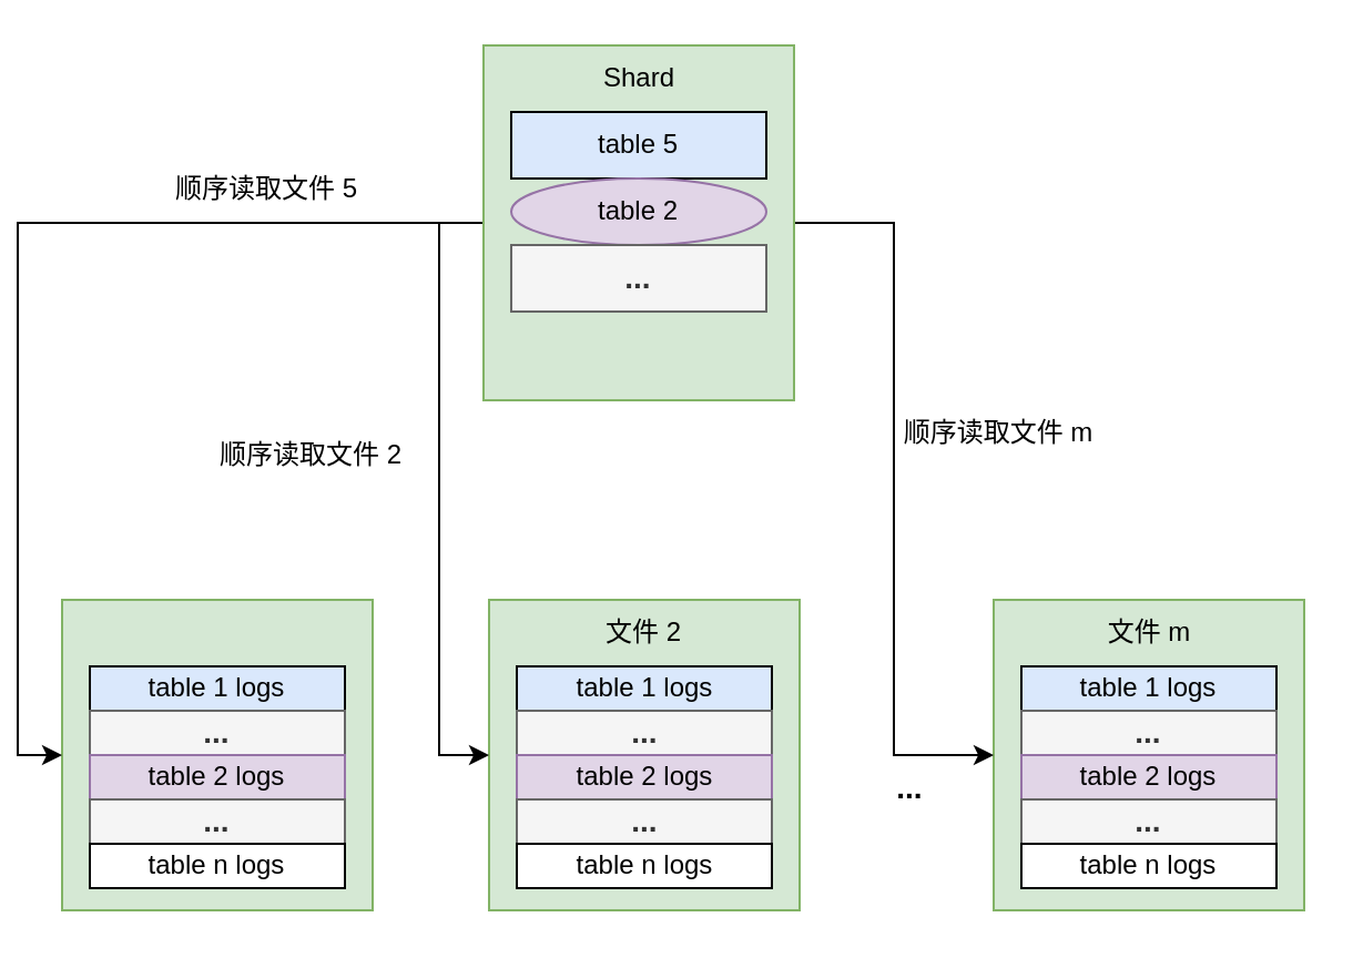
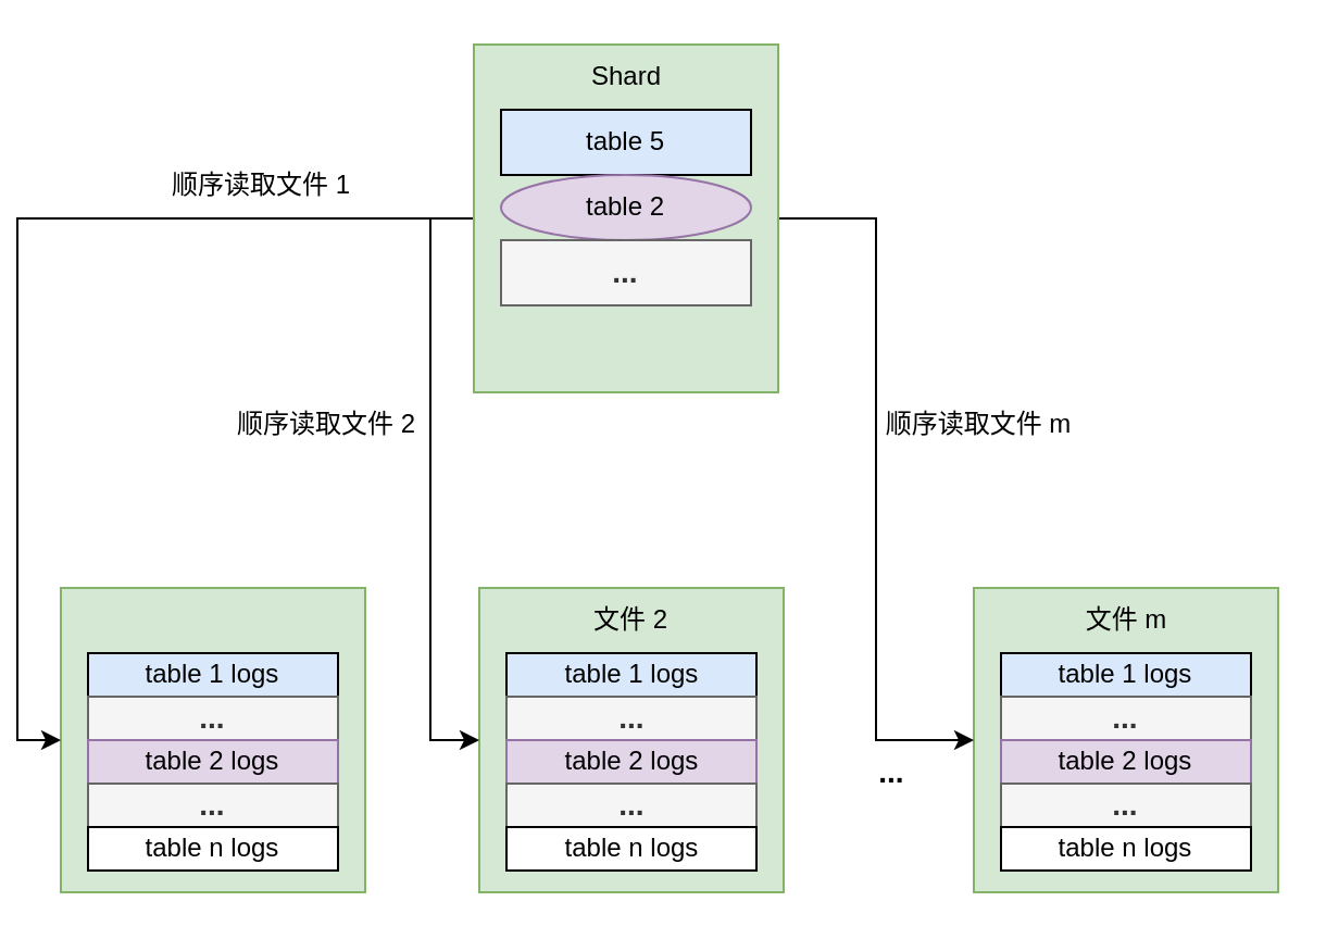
- <mxCell id="31" value="顺序读取文件 5" style="text;html=1;strokeColor=none;fillColor=none;align=center;verticalAlign=middle;whiteSpace=wrap;rounded=0;" vertex="1" parent="1"><mxGeometry x="63" y="70" width="100" height="30" as="geometry" /></mxCell>
+ <mxCell id="31" value="顺序读取文件 1" style="text;html=1;strokeColor=none;fillColor=none;align=center;verticalAlign=middle;whiteSpace=wrap;rounded=0;" vertex="1" parent="1"><mxGeometry x="63" y="70" width="100" height="30" as="geometry" /></mxCell>
- <mxCell id="32" value="顺序读取文件 2" style="text;html=1;strokeColor=none;fillColor=none;align=center;verticalAlign=middle;whiteSpace=wrap;rounded=0;" vertex="1" parent="1"><mxGeometry x="83" y="190" width="100" height="30" as="geometry" /></mxCell>
+ <mxCell id="32" value="顺序读取文件 2" style="text;html=1;strokeColor=none;fillColor=none;align=center;verticalAlign=middle;whiteSpace=wrap;rounded=0;" vertex="1" parent="1"><mxGeometry x="93" y="180" width="100" height="30" as="geometry" /></mxCell>
